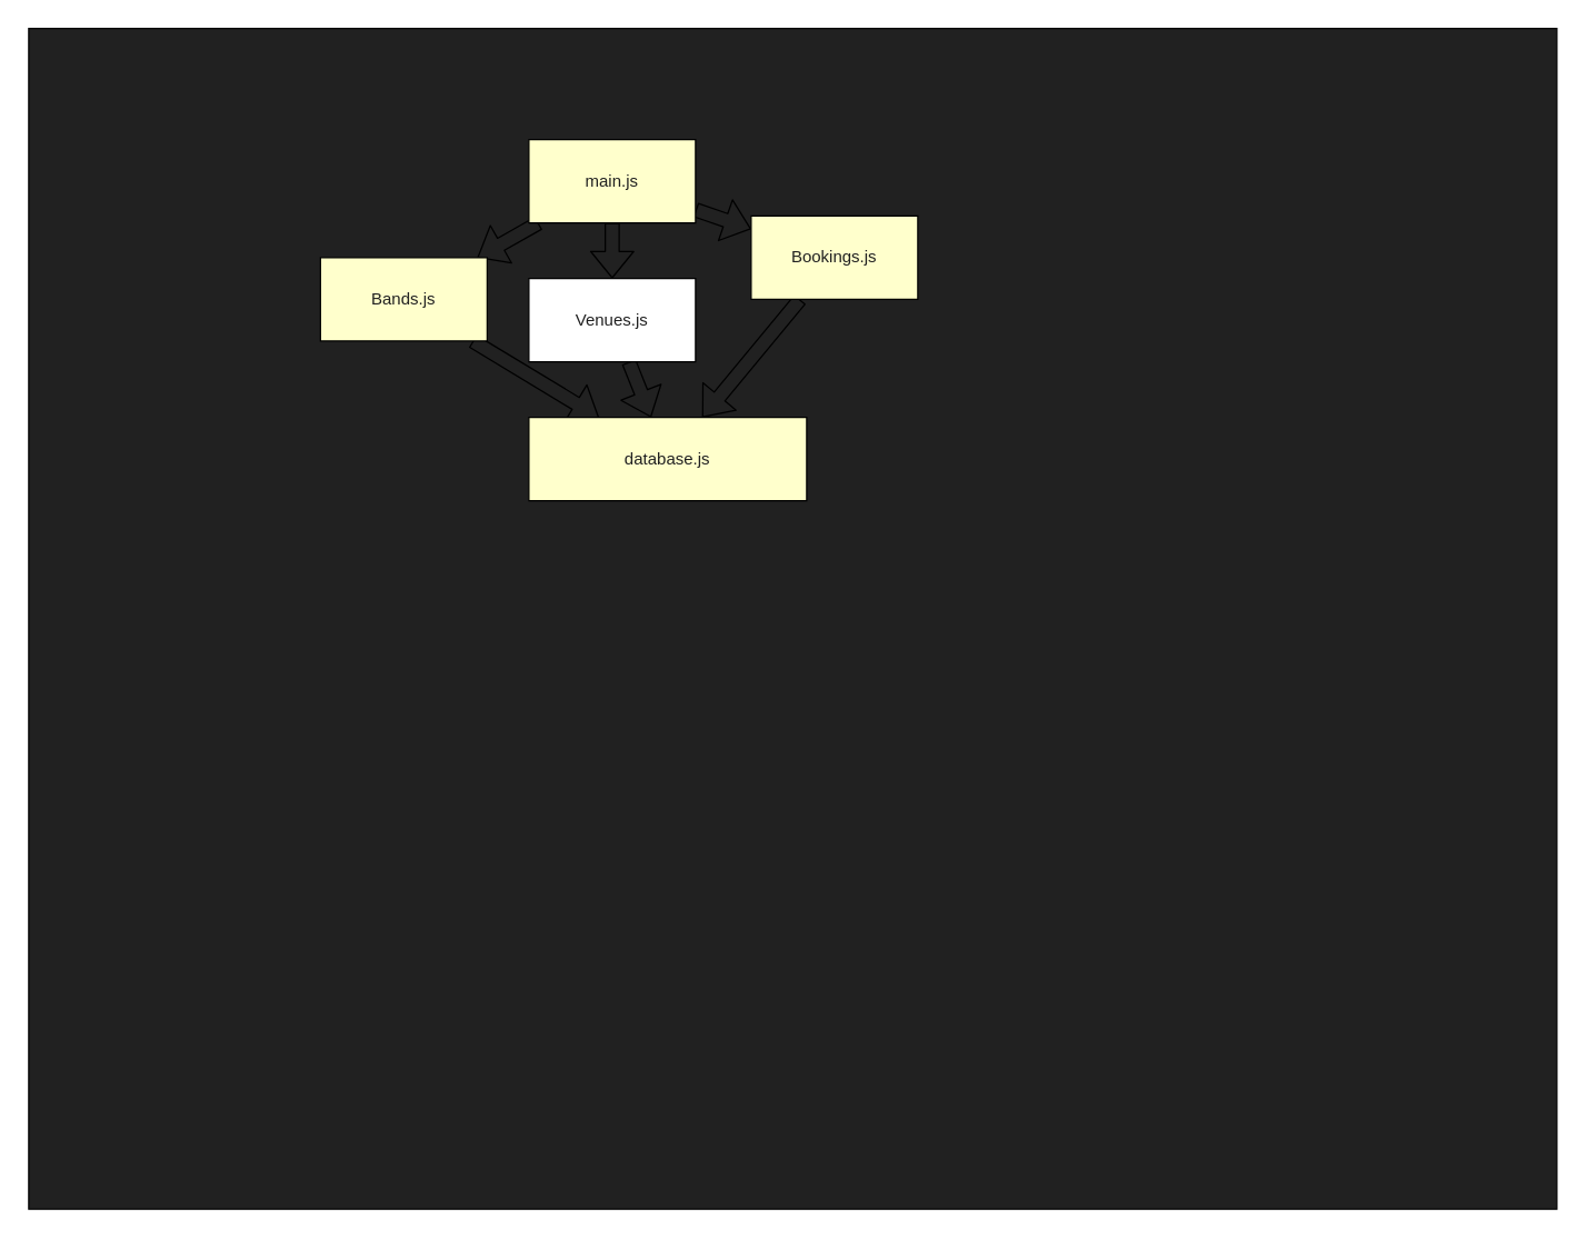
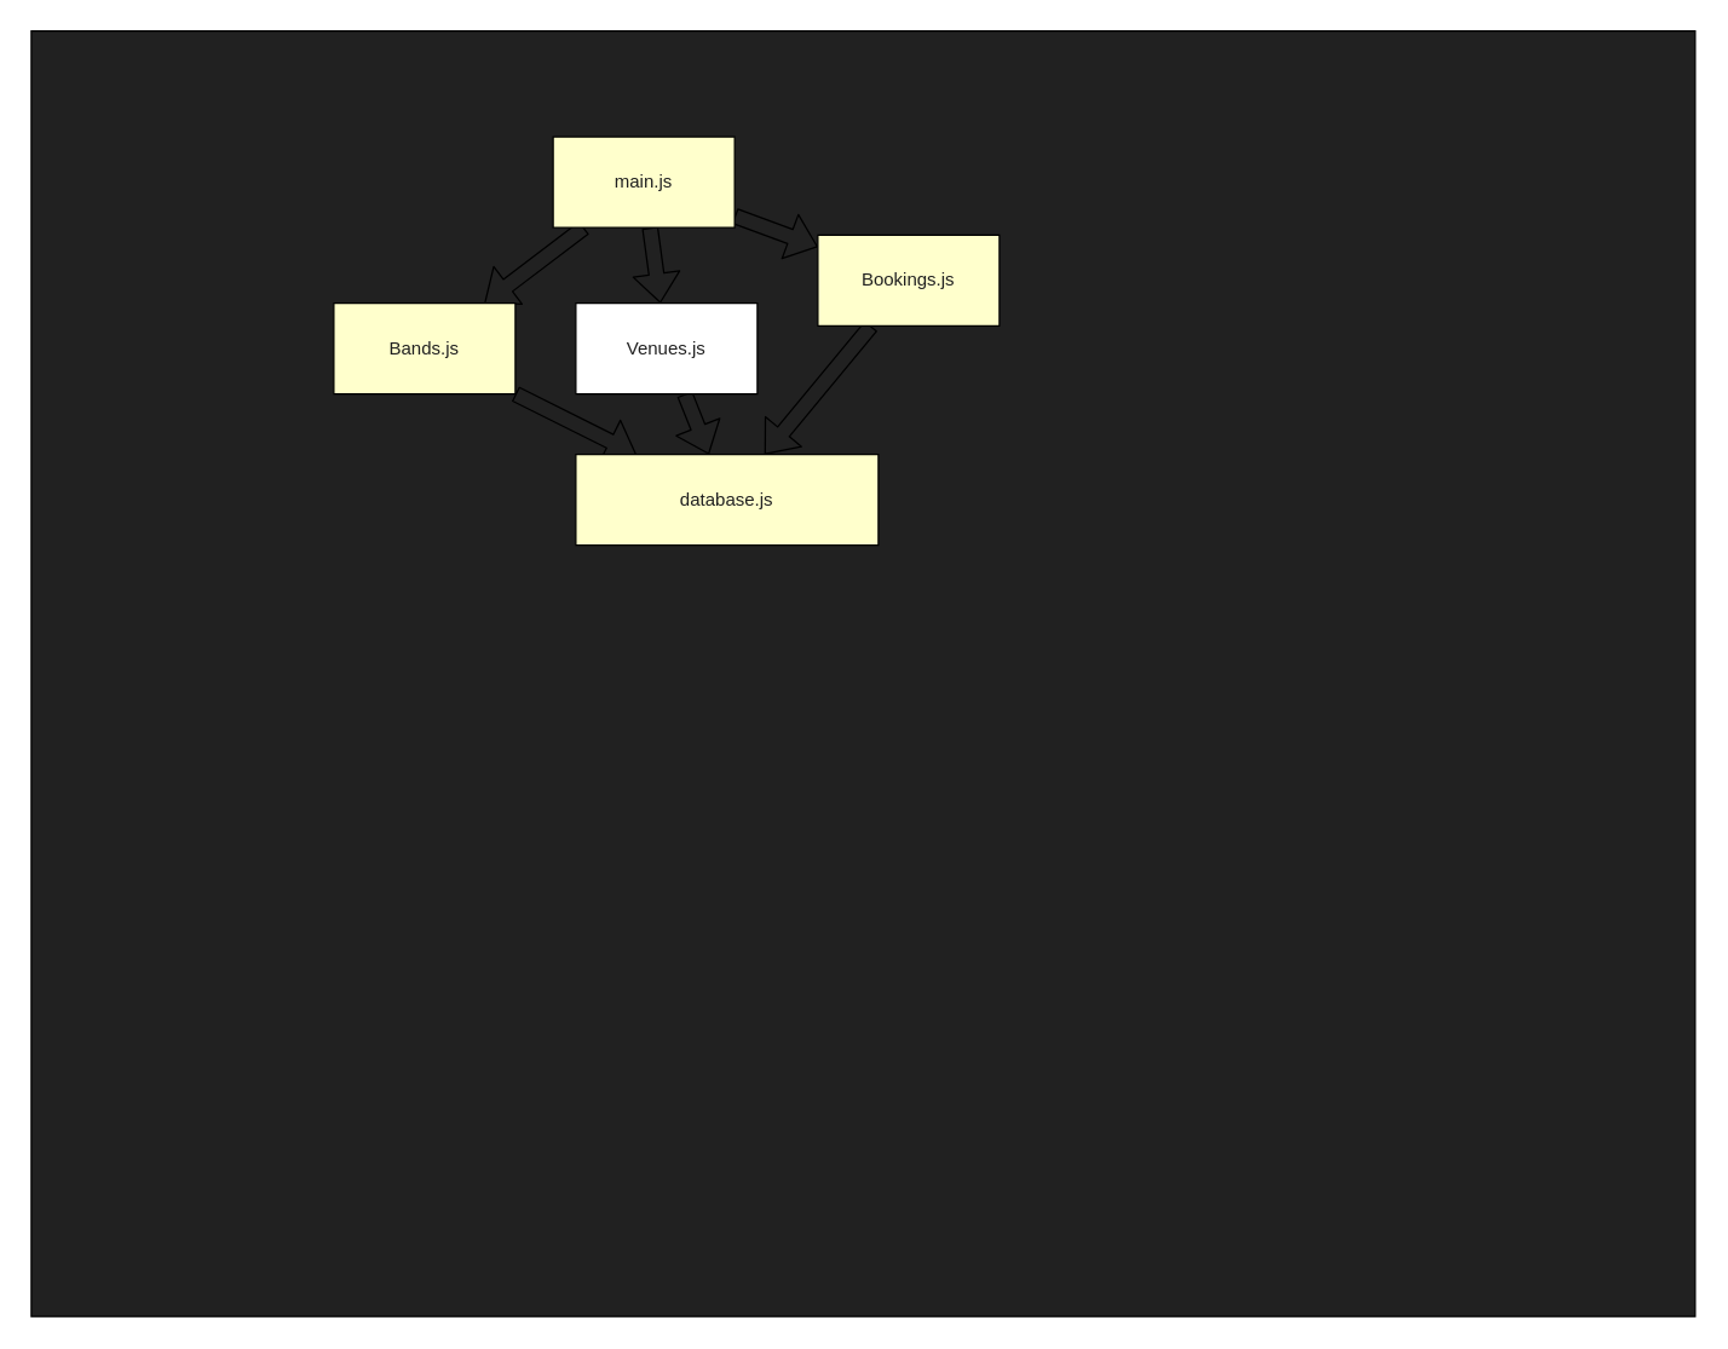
- <mxCell id="6" value="&lt;font color=&quot;#212121&quot;&gt;main.js&lt;/font&gt;" style="whiteSpace=wrap;html=1;fillColor=#FFFFCC;" vertex="1" parent="1"><mxGeometry x="380" y="100" width="120" height="60" as="geometry" /></mxCell>
+ <mxCell id="6" value="&lt;font color=&quot;#212121&quot;&gt;main.js&lt;/font&gt;" style="whiteSpace=wrap;html=1;fillColor=#FFFFCC;" vertex="1" parent="1"><mxGeometry x="365" y="90" width="120" height="60" as="geometry" /></mxCell>
- <mxCell id="8" value="&lt;font color=&quot;#212121&quot;&gt;Bands.js&lt;/font&gt;" style="whiteSpace=wrap;html=1;fillColor=#FFFFCC;" vertex="1" parent="1"><mxGeometry x="230" y="185" width="120" height="60" as="geometry" /></mxCell>
+ <mxCell id="8" value="&lt;font color=&quot;#212121&quot;&gt;Bands.js&lt;/font&gt;" style="whiteSpace=wrap;html=1;fillColor=#FFFFCC;" vertex="1" parent="1"><mxGeometry x="220" y="200" width="120" height="60" as="geometry" /></mxCell>
